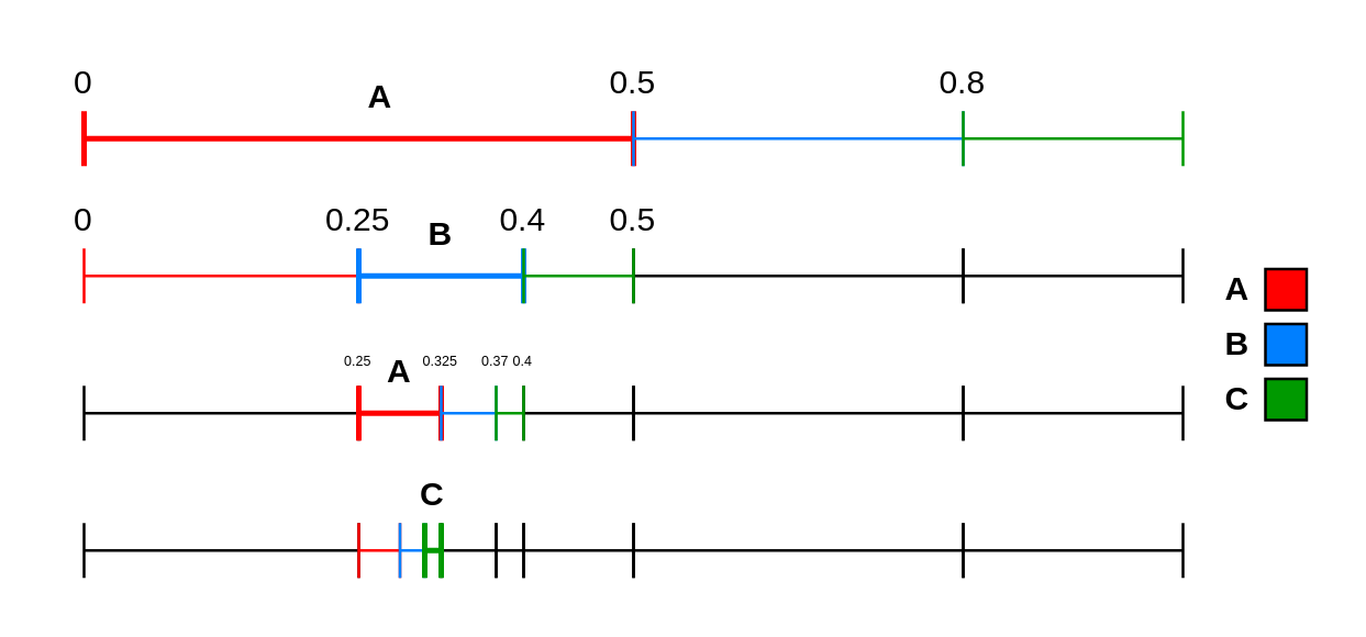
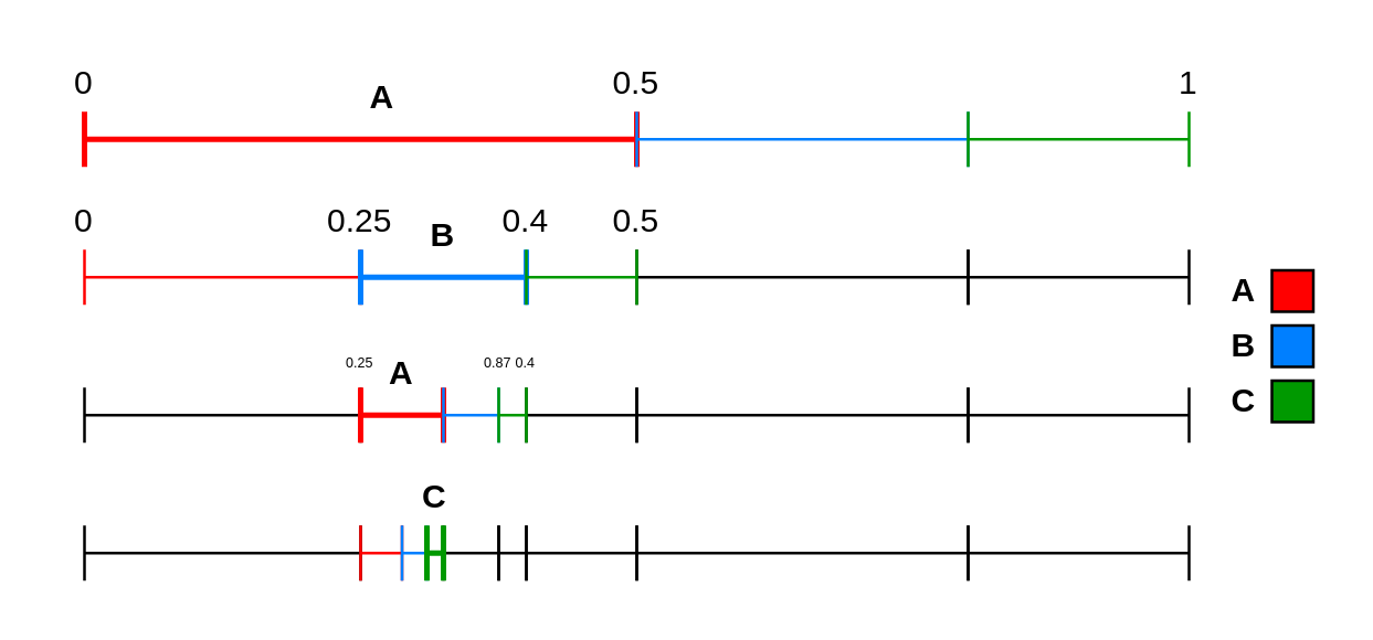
- <mxCell id="32" value="&lt;div&gt;0.8&lt;/div&gt;" style="text;html=1;strokeColor=none;fillColor=none;align=center;verticalAlign=middle;whiteSpace=wrap;rounded=0;" vertex="1" parent="1"><mxGeometry x="340" y="20" width="20" height="20" as="geometry" /></mxCell>
+ <mxCell id="33" value="1" style="text;html=1;strokeColor=none;fillColor=none;align=center;verticalAlign=middle;whiteSpace=wrap;rounded=0;" vertex="1" parent="1"><mxGeometry x="420" y="20" width="20" height="20" as="geometry" /></mxCell>
- <mxCell id="40" value="0.325" style="text;html=1;strokeColor=none;fillColor=none;align=center;verticalAlign=middle;whiteSpace=wrap;rounded=0;fontSize=5;" vertex="1" parent="1"><mxGeometry x="150" y="120" width="20" height="20" as="geometry" /></mxCell>
- <mxCell id="41" value="0.37" style="text;html=1;strokeColor=none;fillColor=none;align=center;verticalAlign=middle;whiteSpace=wrap;rounded=0;fontSize=5;" vertex="1" parent="1"><mxGeometry x="170" y="120" width="20" height="20" as="geometry" /></mxCell>
+ <mxCell id="41" value="0.87" style="text;html=1;strokeColor=none;fillColor=none;align=center;verticalAlign=middle;whiteSpace=wrap;rounded=0;fontSize=5;" vertex="1" parent="1"><mxGeometry x="170" y="120" width="20" height="20" as="geometry" /></mxCell>
